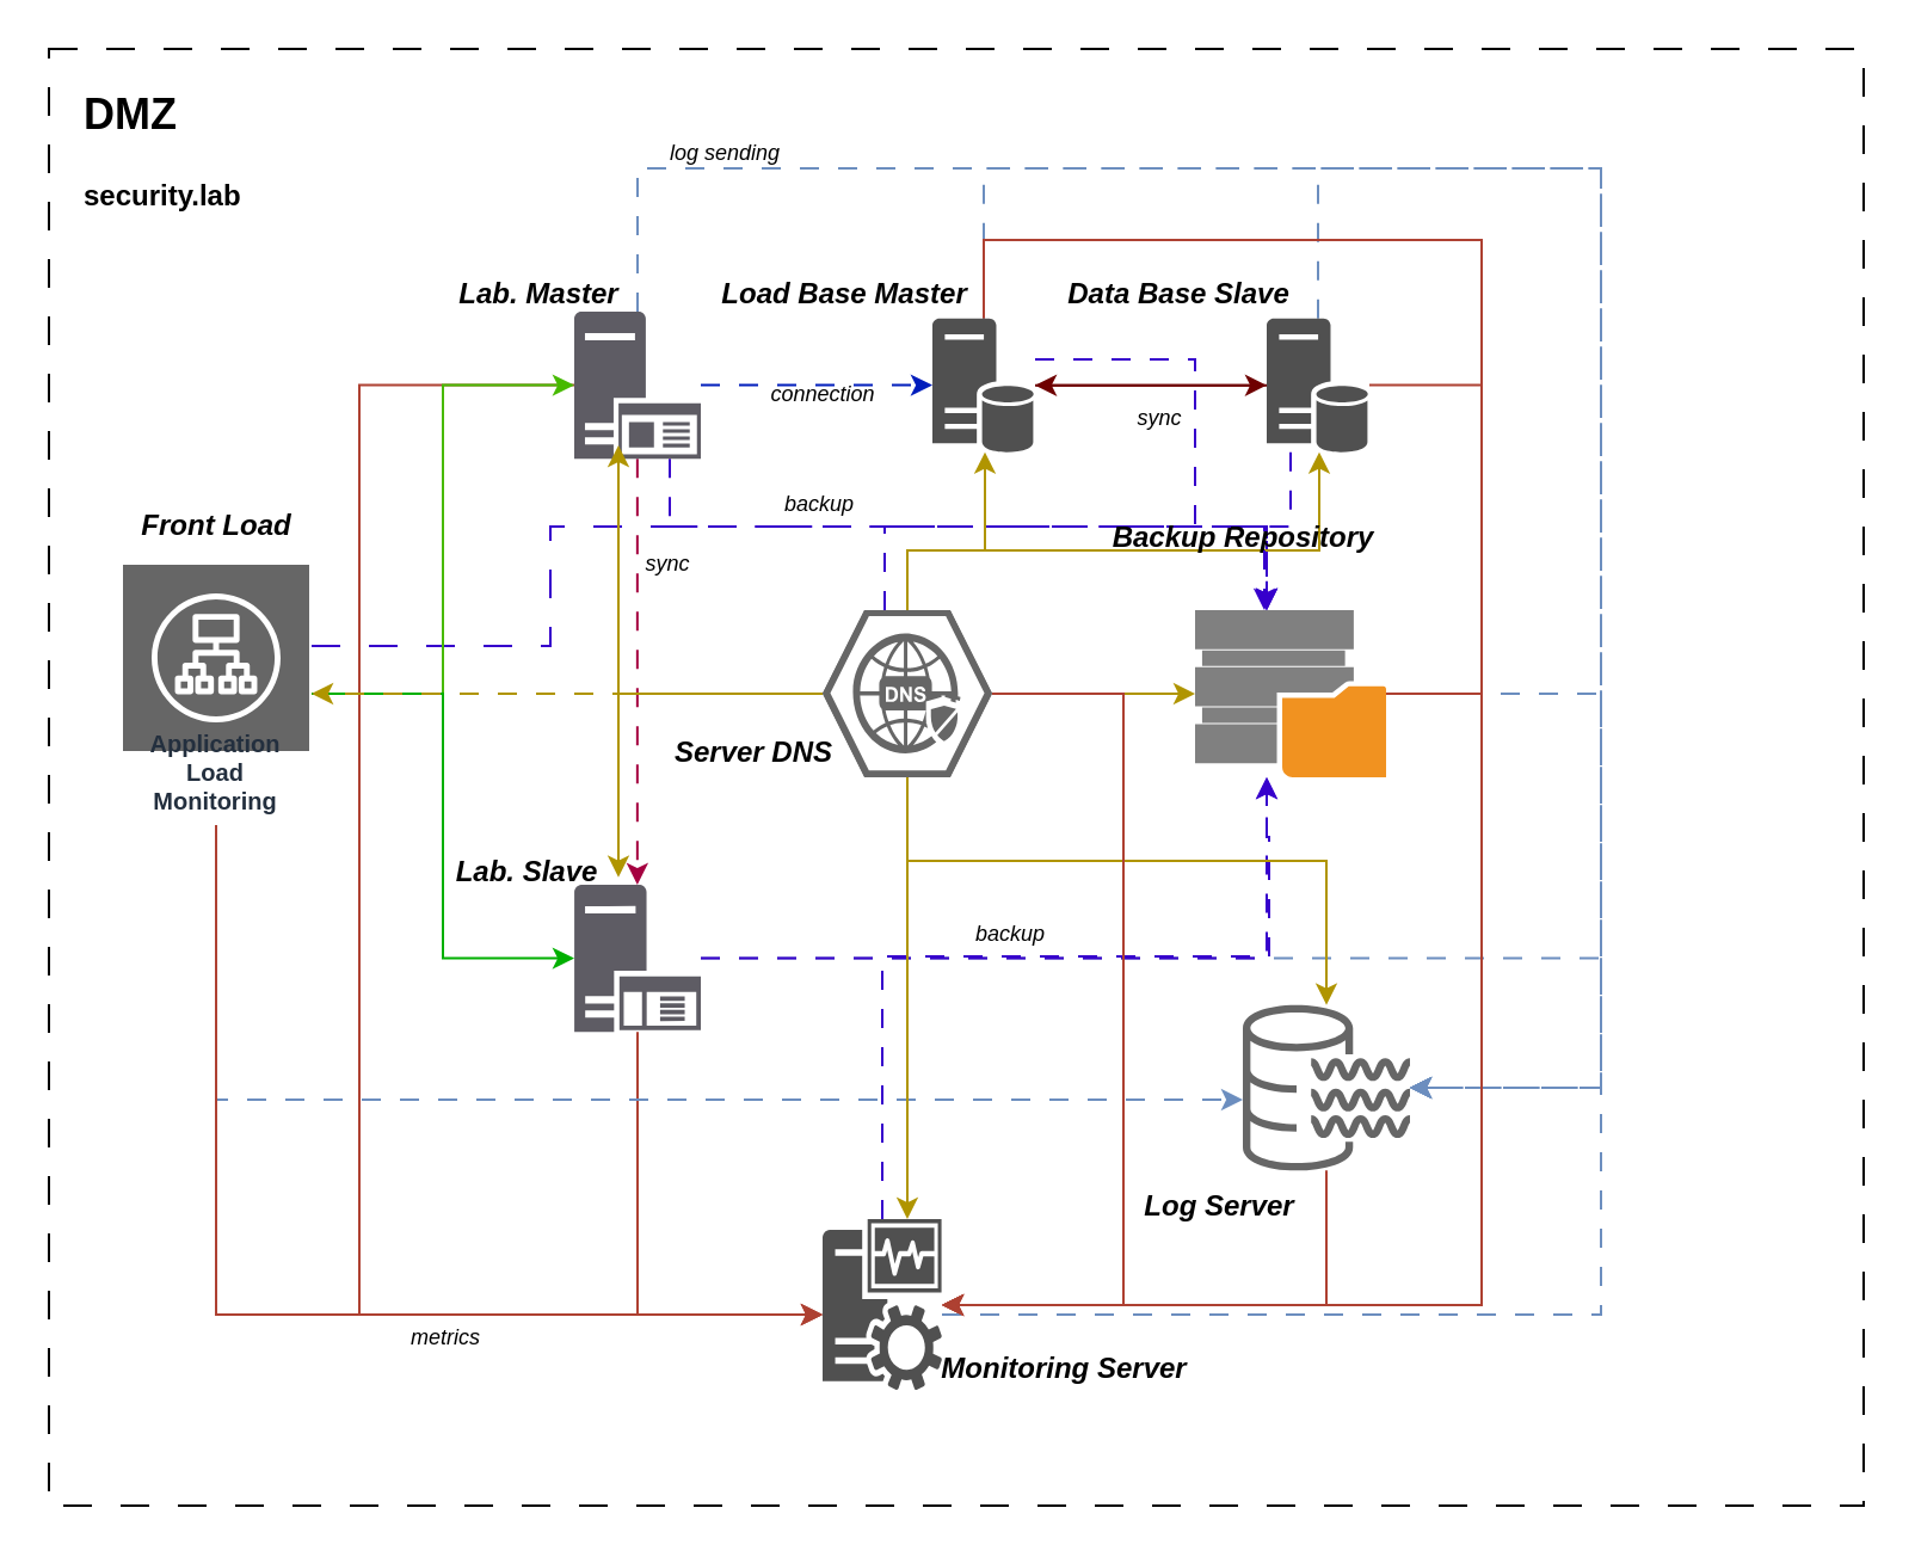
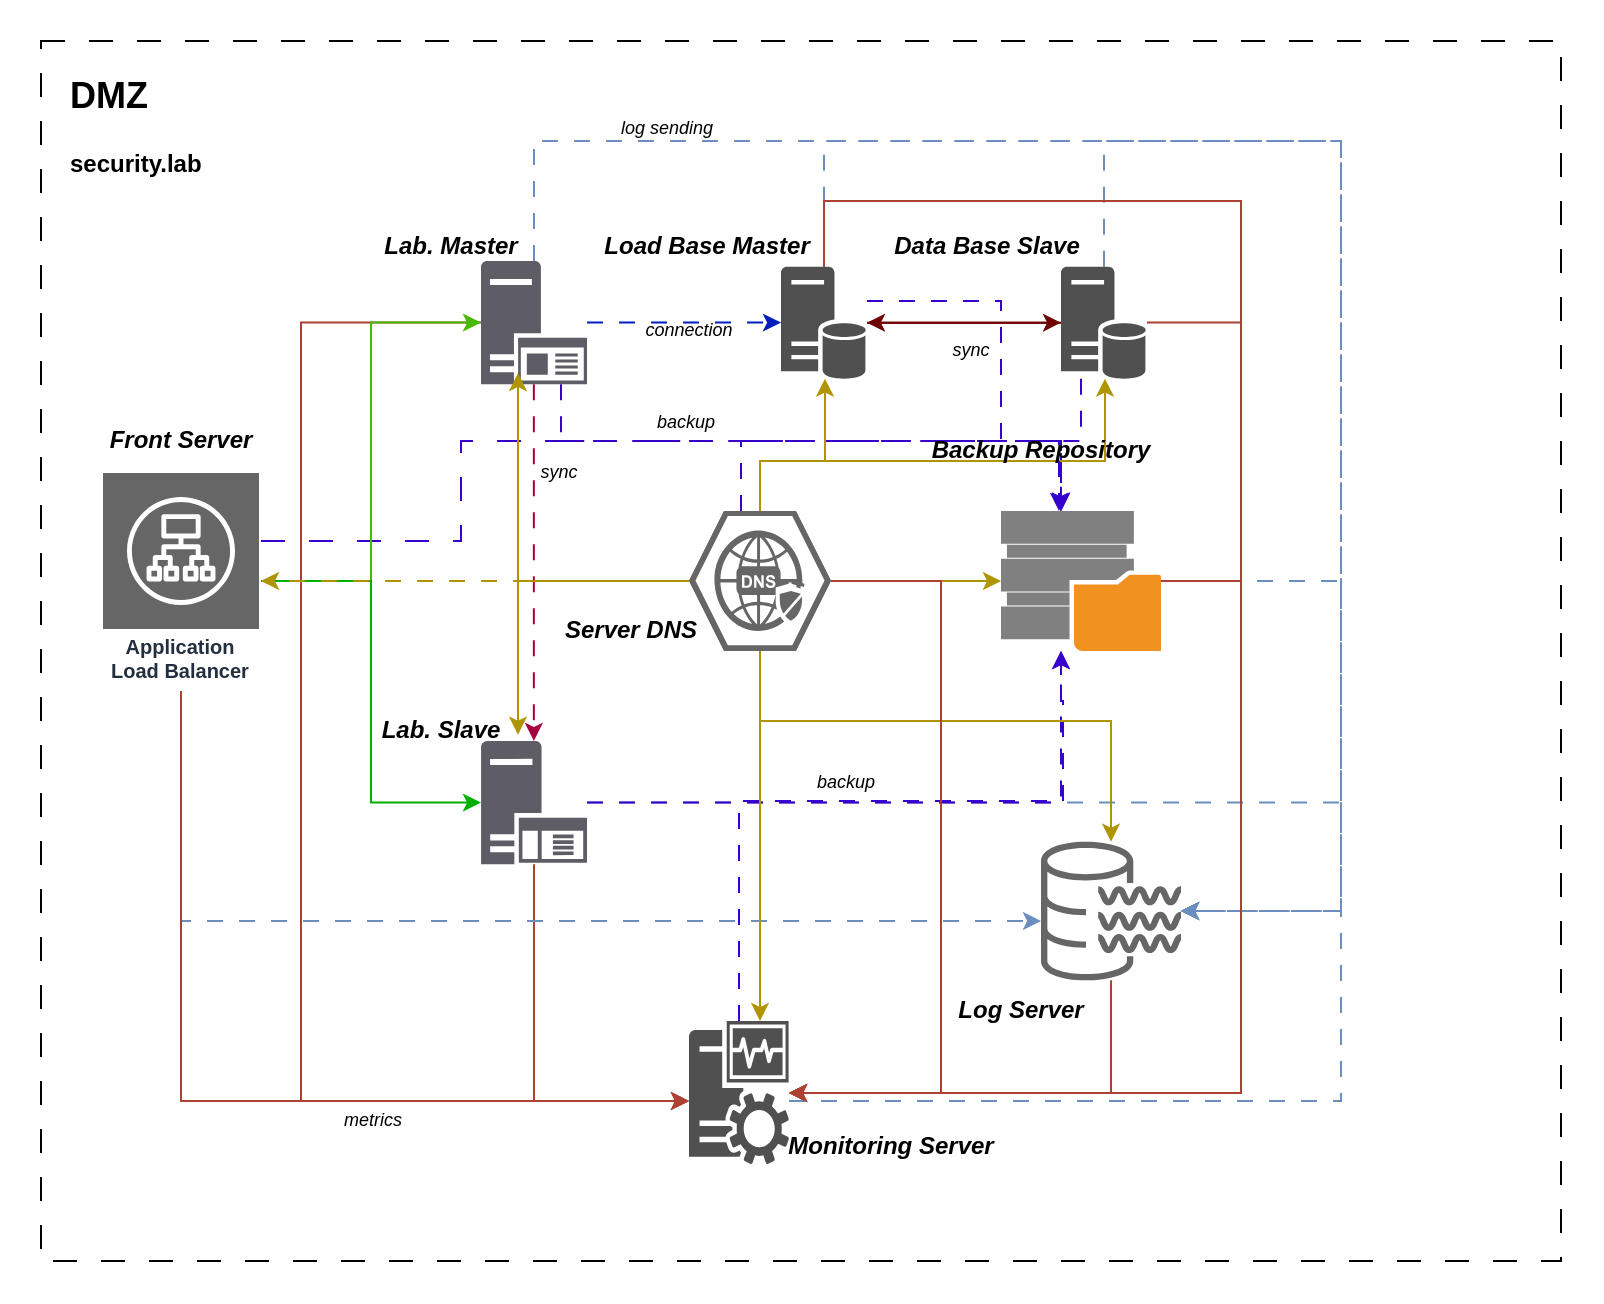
- <mxCell id="56" value="&lt;font size=&quot;1&quot;&gt;&lt;i style=&quot;font-size: 9px;&quot;&gt;log sending&lt;/i&gt;&lt;/font&gt;" style="text;html=1;align=center;verticalAlign=middle;resizable=0;points=[];autosize=1;strokeColor=none;fillColor=none;" vertex="1" parent="1"><mxGeometry x="268" y="48" width="70" height="30" as="geometry" /></mxCell>
+ <mxCell id="56" value="&lt;font size=&quot;1&quot;&gt;&lt;i style=&quot;font-size: 9px;&quot;&gt;log sending&lt;/i&gt;&lt;/font&gt;" style="text;html=1;align=center;verticalAlign=middle;resizable=0;points=[];autosize=1;strokeColor=none;fillColor=none;" vertex="1" parent="1"><mxGeometry x="298" y="48" width="70" height="30" as="geometry" /></mxCell>
- <mxCell id="49" value="&lt;b&gt;&lt;i&gt;Front Load&lt;/i&gt;&lt;/b&gt;" style="text;html=1;align=center;verticalAlign=middle;resizable=0;points=[];autosize=1;strokeColor=none;fillColor=none;" vertex="1" parent="1"><mxGeometry x="45" y="205" width="90" height="30" as="geometry" /></mxCell>
+ <mxCell id="49" value="&lt;b&gt;&lt;i&gt;Front Server&lt;/i&gt;&lt;/b&gt;" style="text;html=1;align=center;verticalAlign=middle;resizable=0;points=[];autosize=1;strokeColor=none;fillColor=none;" vertex="1" parent="1"><mxGeometry x="45" y="205" width="90" height="30" as="geometry" /></mxCell>
- <mxCell id="26" value="Application Load Monitoring" style="sketch=0;outlineConnect=0;fontColor=#232F3E;gradientColor=none;strokeColor=#ffffff;fillColor=#666666;dashed=0;verticalLabelPosition=middle;verticalAlign=bottom;align=center;html=1;whiteSpace=wrap;fontSize=10;fontStyle=1;spacing=3;shape=mxgraph.aws4.productIcon;prIcon=mxgraph.aws4.application_load_balancer;" vertex="1" parent="1"><mxGeometry x="50" y="235" width="80" height="110" as="geometry" /></mxCell>
+ <mxCell id="26" value="Application Load Balancer" style="sketch=0;outlineConnect=0;fontColor=#232F3E;gradientColor=none;strokeColor=#ffffff;fillColor=#666666;dashed=0;verticalLabelPosition=middle;verticalAlign=bottom;align=center;html=1;whiteSpace=wrap;fontSize=10;fontStyle=1;spacing=3;shape=mxgraph.aws4.productIcon;prIcon=mxgraph.aws4.application_load_balancer;" vertex="1" parent="1"><mxGeometry x="50" y="235" width="80" height="110" as="geometry" /></mxCell>
